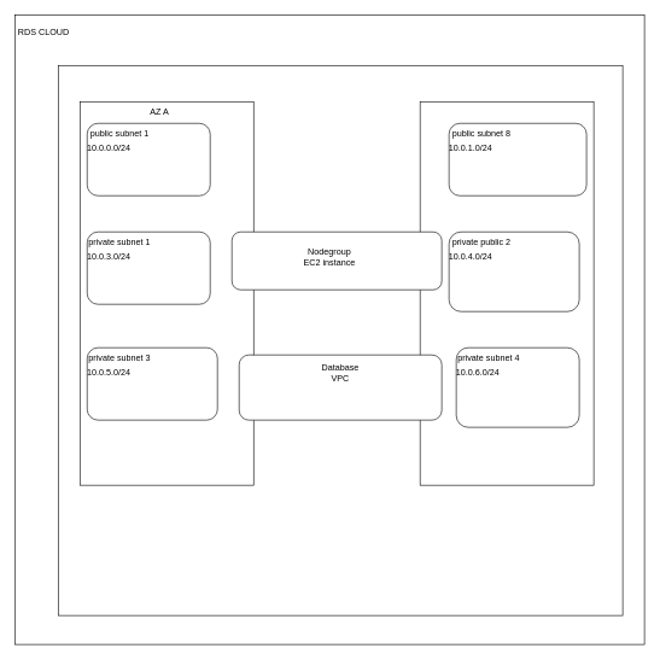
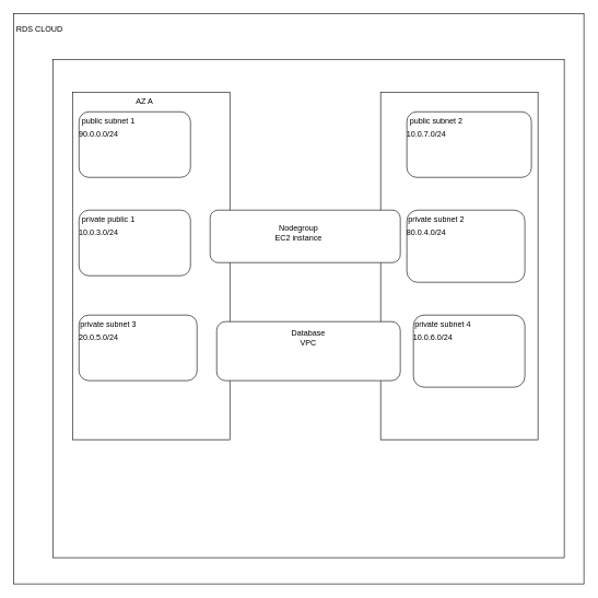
- <mxCell id="20" value="public subnet 8" style="text;html=1;strokeColor=none;fillColor=none;align=center;verticalAlign=middle;whiteSpace=wrap;rounded=0;" vertex="1" parent="1"><mxGeometry x="620" y="170" width="90" height="30" as="geometry" /></mxCell>
+ <mxCell id="20" value="public subnet 2" style="text;html=1;strokeColor=none;fillColor=none;align=center;verticalAlign=middle;whiteSpace=wrap;rounded=0;" vertex="1" parent="1"><mxGeometry x="620" y="170" width="90" height="30" as="geometry" /></mxCell>
- <mxCell id="15" value="10.0.0.0/24&lt;br&gt;" style="text;html=1;strokeColor=none;fillColor=none;align=center;verticalAlign=middle;whiteSpace=wrap;rounded=0;" vertex="1" parent="1"><mxGeometry x="120" y="190" width="60" height="30" as="geometry" /></mxCell>
+ <mxCell id="15" value="90.0.0.0/24&lt;br&gt;" style="text;html=1;strokeColor=none;fillColor=none;align=center;verticalAlign=middle;whiteSpace=wrap;rounded=0;" vertex="1" parent="1"><mxGeometry x="120" y="190" width="60" height="30" as="geometry" /></mxCell>
- <mxCell id="21" value="10.0.1.0/24" style="text;html=1;strokeColor=none;fillColor=none;align=center;verticalAlign=middle;whiteSpace=wrap;rounded=0;" vertex="1" parent="1"><mxGeometry x="620" y="190" width="60" height="30" as="geometry" /></mxCell>
+ <mxCell id="21" value="10.0.7.0/24" style="text;html=1;strokeColor=none;fillColor=none;align=center;verticalAlign=middle;whiteSpace=wrap;rounded=0;" vertex="1" parent="1"><mxGeometry x="620" y="190" width="60" height="30" as="geometry" /></mxCell>
- <mxCell id="16" value="private subnet 1" style="text;html=1;strokeColor=none;fillColor=none;align=center;verticalAlign=middle;whiteSpace=wrap;rounded=0;" vertex="1" parent="1"><mxGeometry x="120" y="320" width="90" height="30" as="geometry" /></mxCell>
+ <mxCell id="16" value="private public 1" style="text;html=1;strokeColor=none;fillColor=none;align=center;verticalAlign=middle;whiteSpace=wrap;rounded=0;" vertex="1" parent="1"><mxGeometry x="120" y="320" width="90" height="30" as="geometry" /></mxCell>
- <mxCell id="22" value="private public 2" style="text;html=1;strokeColor=none;fillColor=none;align=center;verticalAlign=middle;whiteSpace=wrap;rounded=0;" vertex="1" parent="1"><mxGeometry x="620" y="320" width="90" height="30" as="geometry" /></mxCell>
+ <mxCell id="22" value="private subnet 2" style="text;html=1;strokeColor=none;fillColor=none;align=center;verticalAlign=middle;whiteSpace=wrap;rounded=0;" vertex="1" parent="1"><mxGeometry x="620" y="320" width="90" height="30" as="geometry" /></mxCell>
- <mxCell id="23" value="10.0.4.0/24" style="text;html=1;strokeColor=none;fillColor=none;align=center;verticalAlign=middle;whiteSpace=wrap;rounded=0;" vertex="1" parent="1"><mxGeometry x="620" y="340" width="60" height="30" as="geometry" /></mxCell>
+ <mxCell id="23" value="80.0.4.0/24" style="text;html=1;strokeColor=none;fillColor=none;align=center;verticalAlign=middle;whiteSpace=wrap;rounded=0;" vertex="1" parent="1"><mxGeometry x="620" y="340" width="60" height="30" as="geometry" /></mxCell>
- <mxCell id="19" value="10.0.5.0/24" style="text;html=1;strokeColor=none;fillColor=none;align=center;verticalAlign=middle;whiteSpace=wrap;rounded=0;" vertex="1" parent="1"><mxGeometry x="120" y="500" width="60" height="30" as="geometry" /></mxCell>
+ <mxCell id="19" value="20.0.5.0/24" style="text;html=1;strokeColor=none;fillColor=none;align=center;verticalAlign=middle;whiteSpace=wrap;rounded=0;" vertex="1" parent="1"><mxGeometry x="120" y="500" width="60" height="30" as="geometry" /></mxCell>
